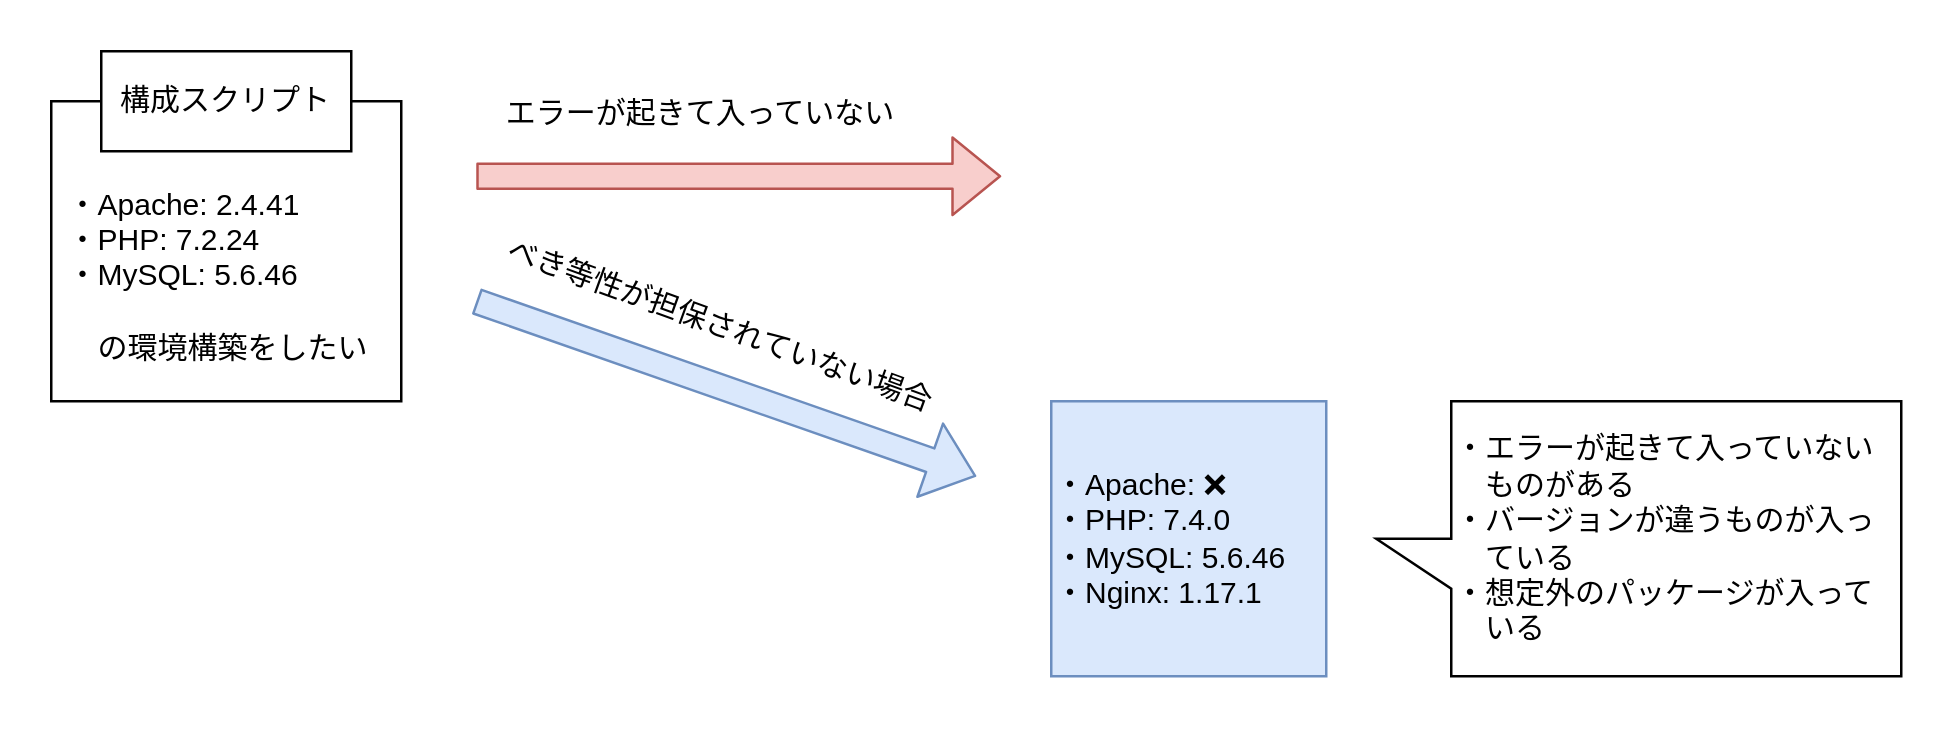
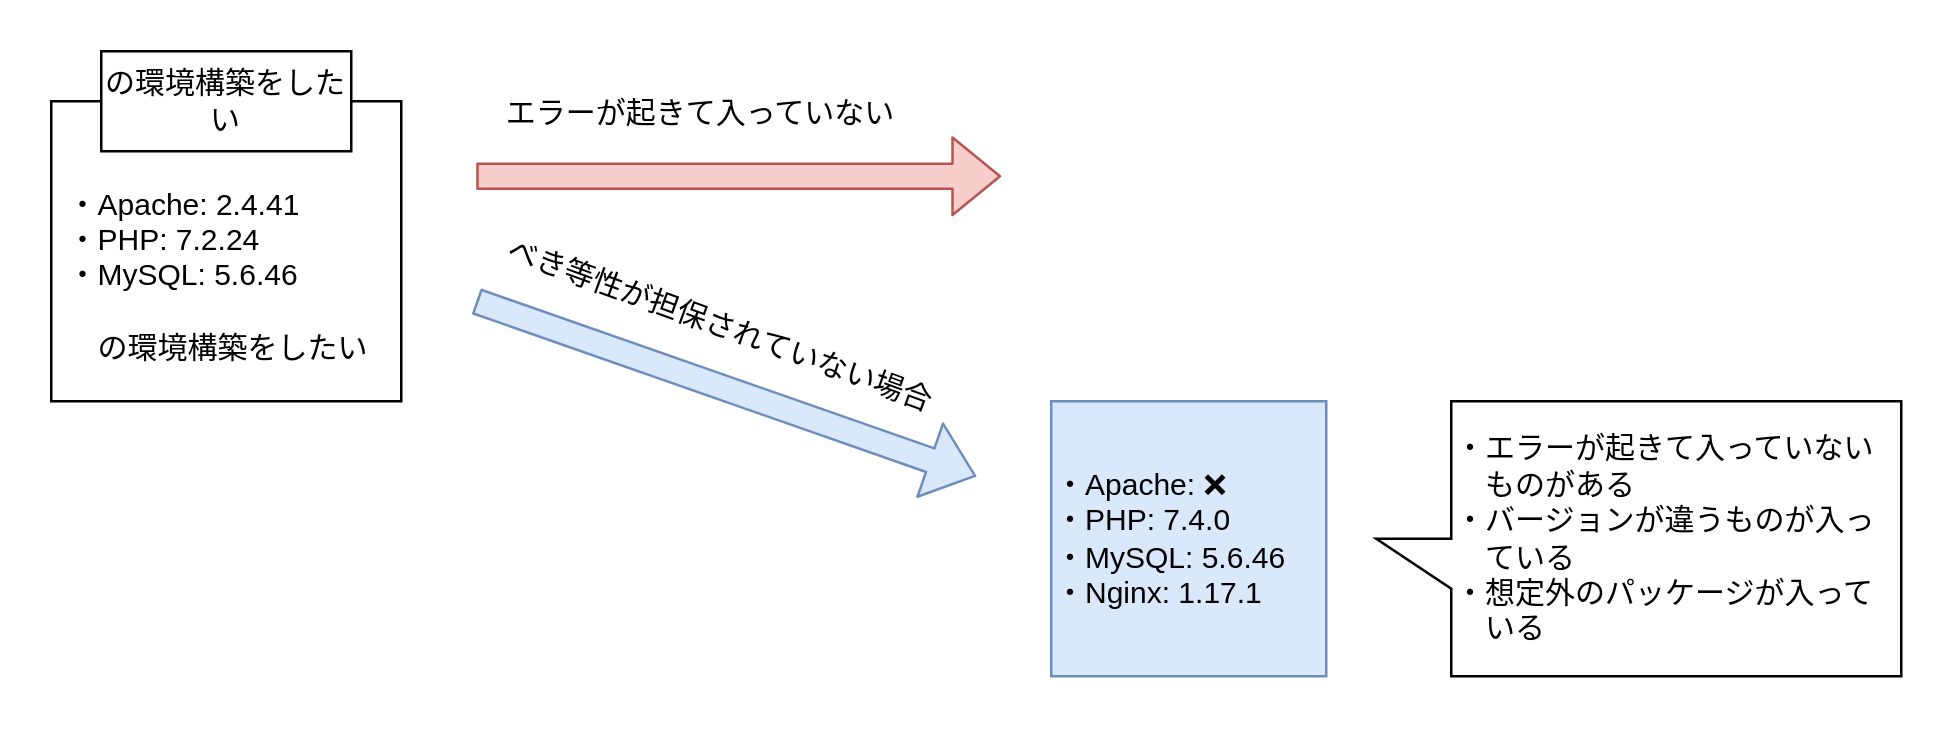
- <mxCell id="3" value="構成スクリプト" style="rounded=0;whiteSpace=wrap;html=1;" vertex="1" parent="1"><mxGeometry x="40" y="20" width="100" height="40" as="geometry" /></mxCell>
+ <mxCell id="3" value="の環境構築をしたい" style="rounded=0;whiteSpace=wrap;html=1;" vertex="1" parent="1"><mxGeometry x="40" y="20" width="100" height="40" as="geometry" /></mxCell>
